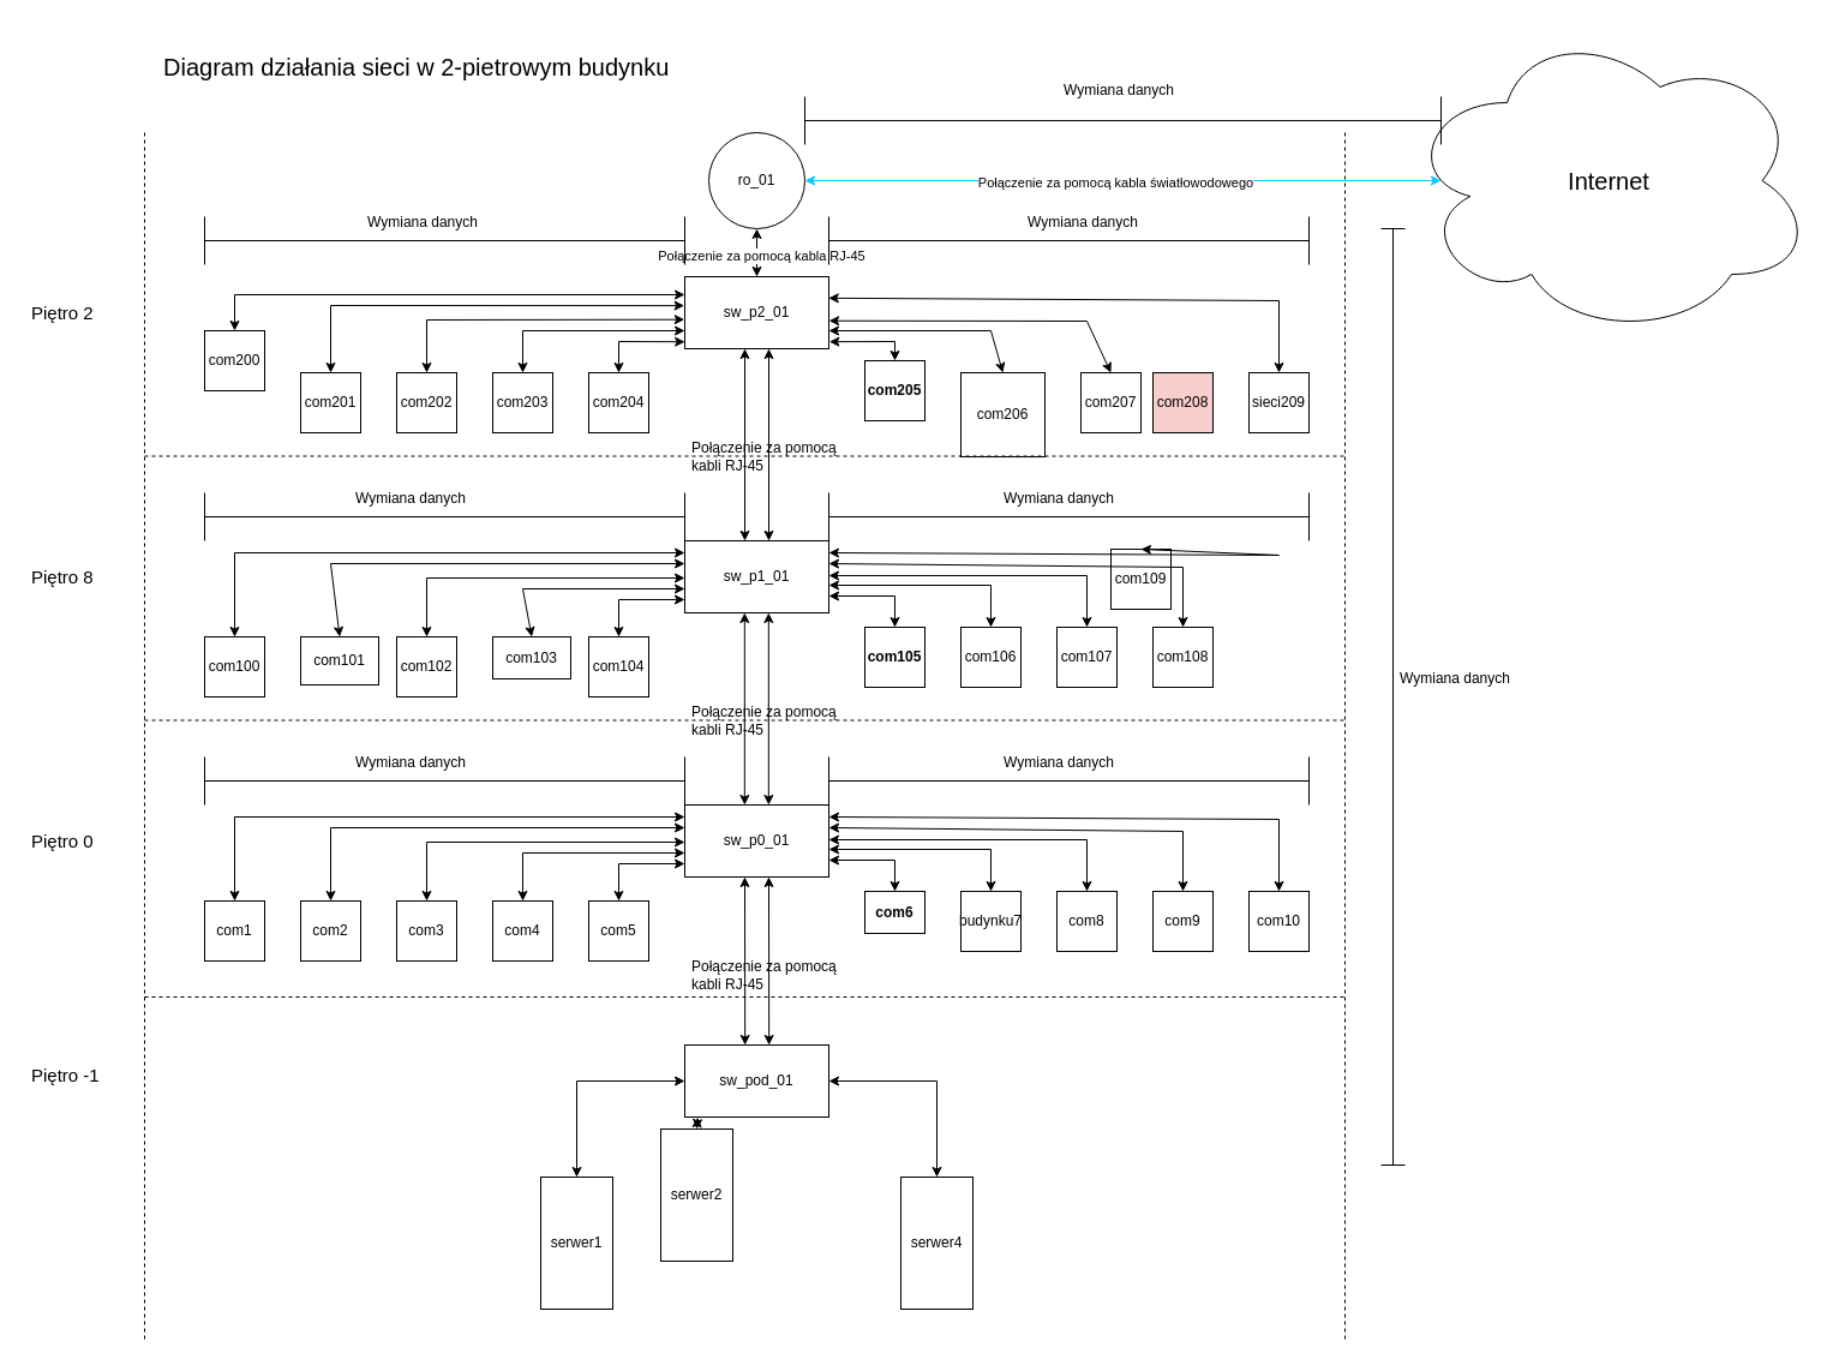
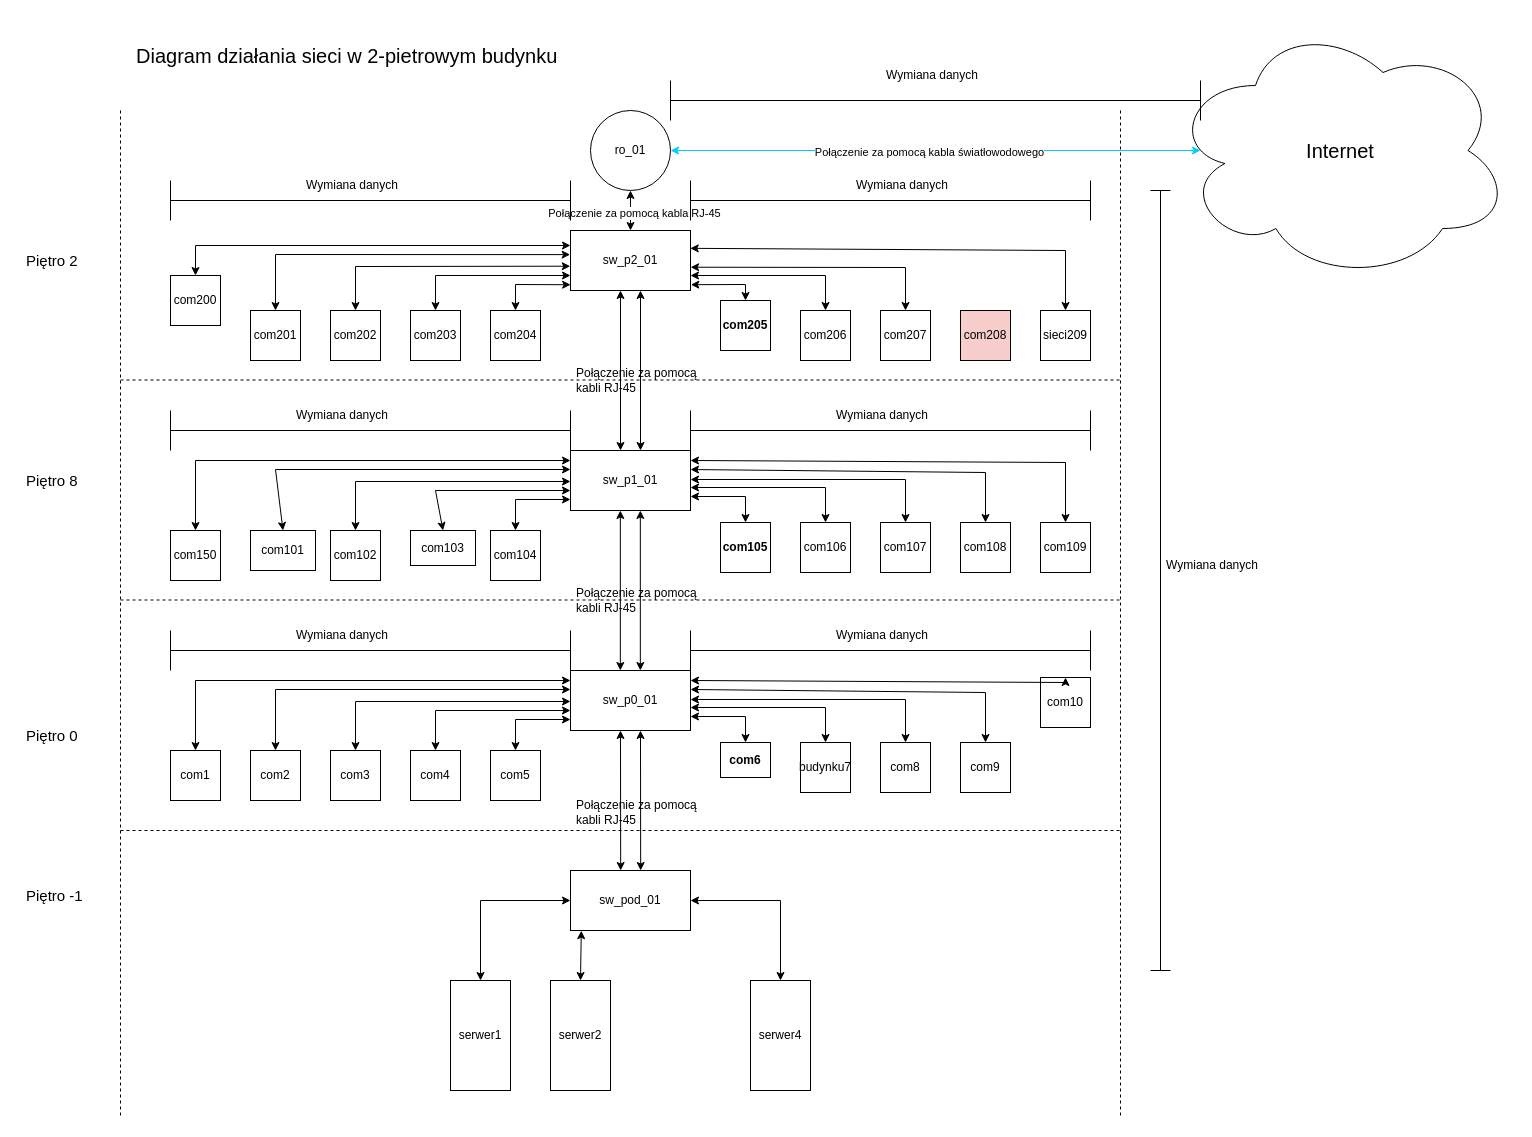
- <mxCell id="17" value="com207" style="whiteSpace=wrap;html=1;aspect=fixed;" vertex="1" parent="1"><mxGeometry x="900" y="310" width="50" height="50" as="geometry" /></mxCell>
+ <mxCell id="17" value="com207" style="whiteSpace=wrap;html=1;aspect=fixed;" vertex="1" parent="1"><mxGeometry x="880" y="310" width="50" height="50" as="geometry" /></mxCell>
- <mxCell id="16" value="com206" style="whiteSpace=wrap;html=1;aspect=fixed;" vertex="1" parent="1"><mxGeometry x="800" y="310" width="70" height="70" as="geometry" /></mxCell>
+ <mxCell id="16" value="com206" style="whiteSpace=wrap;html=1;aspect=fixed;" vertex="1" parent="1"><mxGeometry x="800" y="310" width="50" height="50" as="geometry" /></mxCell>
- <mxCell id="43" value="com109" style="whiteSpace=wrap;html=1;aspect=fixed;" vertex="1" parent="1"><mxGeometry x="925" y="457" width="50" height="50" as="geometry" /></mxCell>
+ <mxCell id="43" value="com109" style="whiteSpace=wrap;html=1;aspect=fixed;" vertex="1" parent="1"><mxGeometry x="1040" y="522" width="50" height="50" as="geometry" /></mxCell>
- <mxCell id="33" value="com100" style="whiteSpace=wrap;html=1;aspect=fixed;" vertex="1" parent="1"><mxGeometry x="170" y="530" width="50" height="50" as="geometry" /></mxCell>
+ <mxCell id="33" value="com150" style="whiteSpace=wrap;html=1;aspect=fixed;" vertex="1" parent="1"><mxGeometry x="170" y="530" width="50" height="50" as="geometry" /></mxCell>
- <mxCell id="84" value="&lt;span style=&quot;font-size: 15px;&quot;&gt;Piętro 0&lt;br&gt;&lt;/span&gt;" style="text;strokeColor=none;fillColor=none;align=left;verticalAlign=middle;spacingLeft=4;spacingRight=4;overflow=hidden;points=[[0,0.5],[1,0.5]];portConstraint=eastwest;rotatable=0;whiteSpace=wrap;html=1;" vertex="1" parent="1"><mxGeometry x="20" y="685" width="80" height="30" as="geometry" /></mxCell>
+ <mxCell id="84" value="&lt;span style=&quot;font-size: 15px;&quot;&gt;Piętro 0&lt;br&gt;&lt;/span&gt;" style="text;strokeColor=none;fillColor=none;align=left;verticalAlign=middle;spacingLeft=4;spacingRight=4;overflow=hidden;points=[[0,0.5],[1,0.5]];portConstraint=eastwest;rotatable=0;whiteSpace=wrap;html=1;" vertex="1" parent="1"><mxGeometry x="20" y="720" width="80" height="30" as="geometry" /></mxCell>
- <mxCell id="63" value="com10" style="whiteSpace=wrap;html=1;aspect=fixed;" vertex="1" parent="1"><mxGeometry x="1040" y="742" width="50" height="50" as="geometry" /></mxCell>
+ <mxCell id="63" value="com10" style="whiteSpace=wrap;html=1;aspect=fixed;" vertex="1" parent="1"><mxGeometry x="1040" y="677" width="50" height="50" as="geometry" /></mxCell>
- <mxCell id="75" value="serwer2" style="rounded=0;whiteSpace=wrap;html=1;" vertex="1" parent="1"><mxGeometry x="550" y="940" width="60" height="110" as="geometry" /></mxCell>
+ <mxCell id="75" value="serwer2" style="rounded=0;whiteSpace=wrap;html=1;" vertex="1" parent="1"><mxGeometry x="550" y="980" width="60" height="110" as="geometry" /></mxCell>
